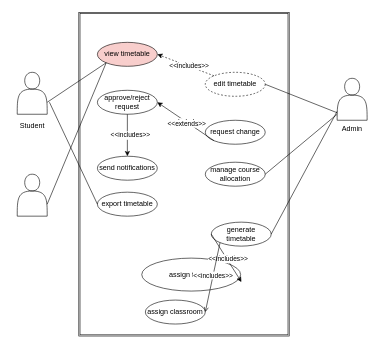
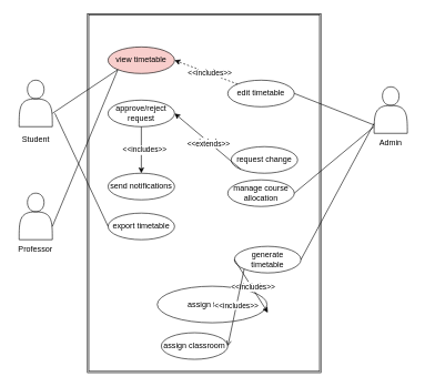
- <mxCell id="13" value="edit timetable" style="ellipse;whiteSpace=wrap;html=1;align=center;newEdgeStyle={&quot;edgeStyle&quot;:&quot;entityRelationEdgeStyle&quot;,&quot;startArrow&quot;:&quot;none&quot;,&quot;endArrow&quot;:&quot;none&quot;,&quot;segment&quot;:10,&quot;curved&quot;:1,&quot;sourcePerimeterSpacing&quot;:0,&quot;targetPerimeterSpacing&quot;:0};treeFolding=1;treeMoving=1;dashed=1;" parent="1" vertex="1"><mxGeometry x="342" y="120" width="100" height="40" as="geometry" /></mxCell>
+ <mxCell id="13" value="edit timetable" style="ellipse;whiteSpace=wrap;html=1;align=center;newEdgeStyle={&quot;edgeStyle&quot;:&quot;entityRelationEdgeStyle&quot;,&quot;startArrow&quot;:&quot;none&quot;,&quot;endArrow&quot;:&quot;none&quot;,&quot;segment&quot;:10,&quot;curved&quot;:1,&quot;sourcePerimeterSpacing&quot;:0,&quot;targetPerimeterSpacing&quot;:0};treeFolding=1;treeMoving=1;" parent="1" vertex="1"><mxGeometry x="342" y="120" width="100" height="40" as="geometry" /></mxCell>
- <mxCell id="14" value="request change" style="ellipse;whiteSpace=wrap;html=1;align=center;newEdgeStyle={&quot;edgeStyle&quot;:&quot;entityRelationEdgeStyle&quot;,&quot;startArrow&quot;:&quot;none&quot;,&quot;endArrow&quot;:&quot;none&quot;,&quot;segment&quot;:10,&quot;curved&quot;:1,&quot;sourcePerimeterSpacing&quot;:0,&quot;targetPerimeterSpacing&quot;:0};treeFolding=1;treeMoving=1;" parent="1" vertex="1"><mxGeometry x="342" y="200" width="100" height="40" as="geometry" /></mxCell>
+ <mxCell id="14" value="request change" style="ellipse;whiteSpace=wrap;html=1;align=center;newEdgeStyle={&quot;edgeStyle&quot;:&quot;entityRelationEdgeStyle&quot;,&quot;startArrow&quot;:&quot;none&quot;,&quot;endArrow&quot;:&quot;none&quot;,&quot;segment&quot;:10,&quot;curved&quot;:1,&quot;sourcePerimeterSpacing&quot;:0,&quot;targetPerimeterSpacing&quot;:0};treeFolding=1;treeMoving=1;" parent="1" vertex="1"><mxGeometry x="347" y="220" width="100" height="40" as="geometry" /></mxCell>
+ <mxCell id="5" value="Professor" style="text;html=1;align=center;verticalAlign=middle;whiteSpace=wrap;rounded=0;" parent="1" vertex="1"><mxGeometry x="23.25" y="360" width="60" height="30" as="geometry" /></mxCell>
